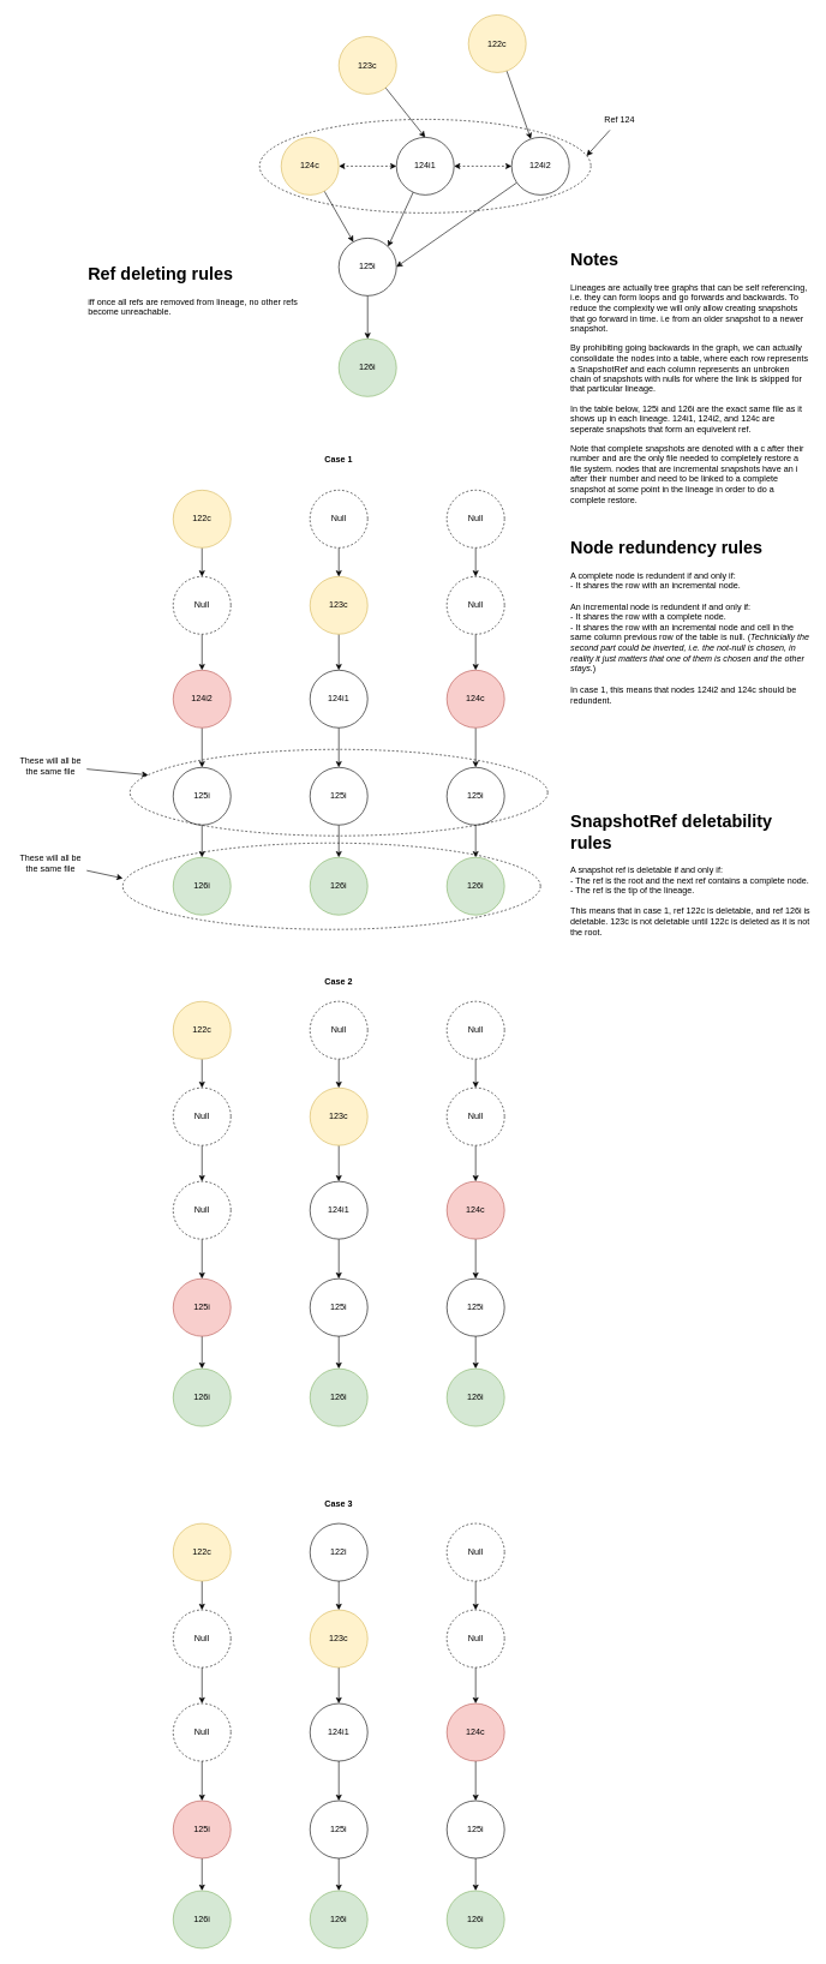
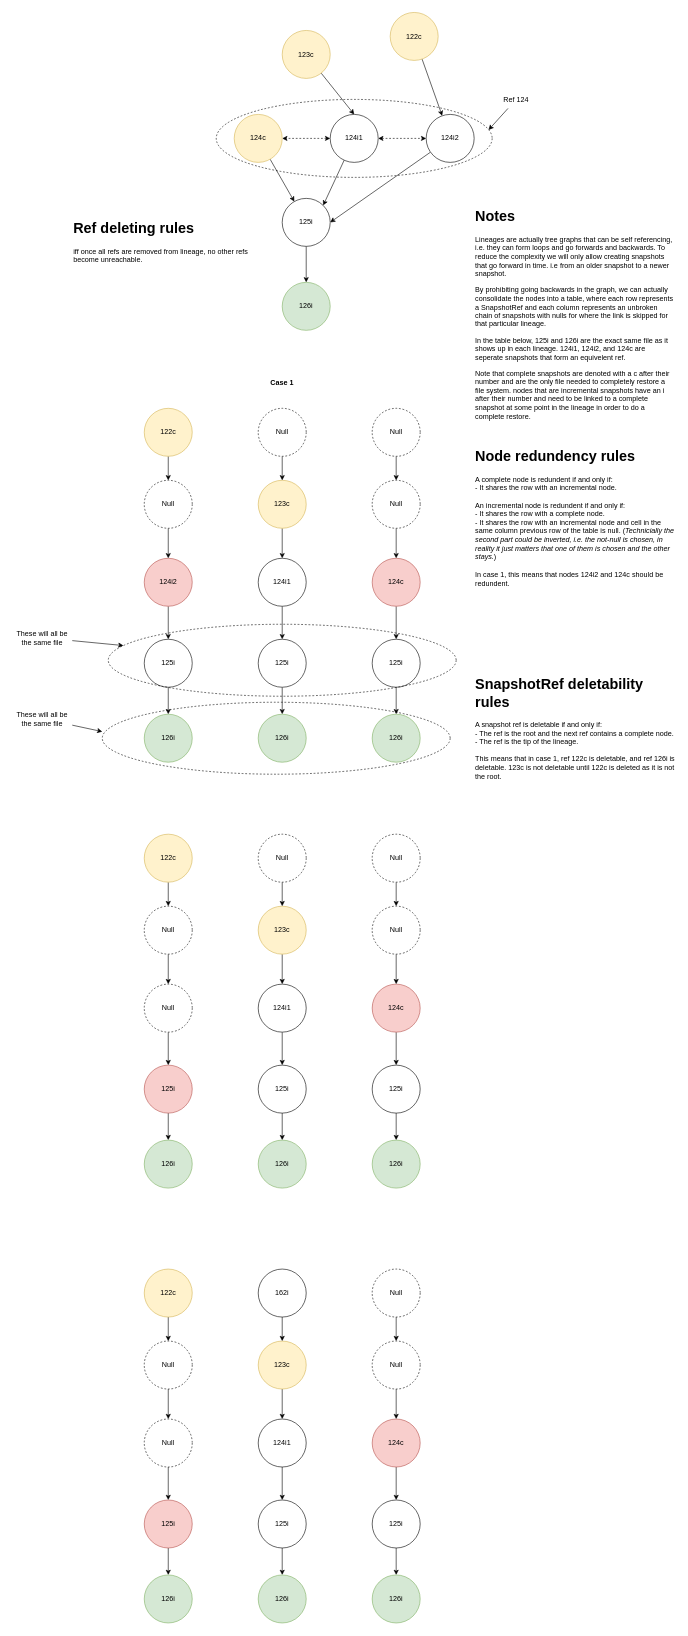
- <mxCell id="84" value="Case 2" style="text;html=1;align=center;verticalAlign=middle;whiteSpace=wrap;rounded=0;fontStyle=1" vertex="1" parent="1"><mxGeometry x="420" y="1335" width="100" height="55" as="geometry" /></mxCell>
- <mxCell id="113" value="Case 3" style="text;html=1;align=center;verticalAlign=middle;whiteSpace=wrap;rounded=0;fontStyle=1" vertex="1" parent="1"><mxGeometry x="420" y="2060" width="100" height="55" as="geometry" /></mxCell>
- <mxCell id="100" value="122i" style="ellipse;whiteSpace=wrap;html=1;aspect=fixed;" vertex="1" parent="1"><mxGeometry x="430" y="2115" width="80" height="80" as="geometry" /></mxCell>
+ <mxCell id="100" value="162i" style="ellipse;whiteSpace=wrap;html=1;aspect=fixed;" vertex="1" parent="1"><mxGeometry x="430" y="2115" width="80" height="80" as="geometry" /></mxCell>
